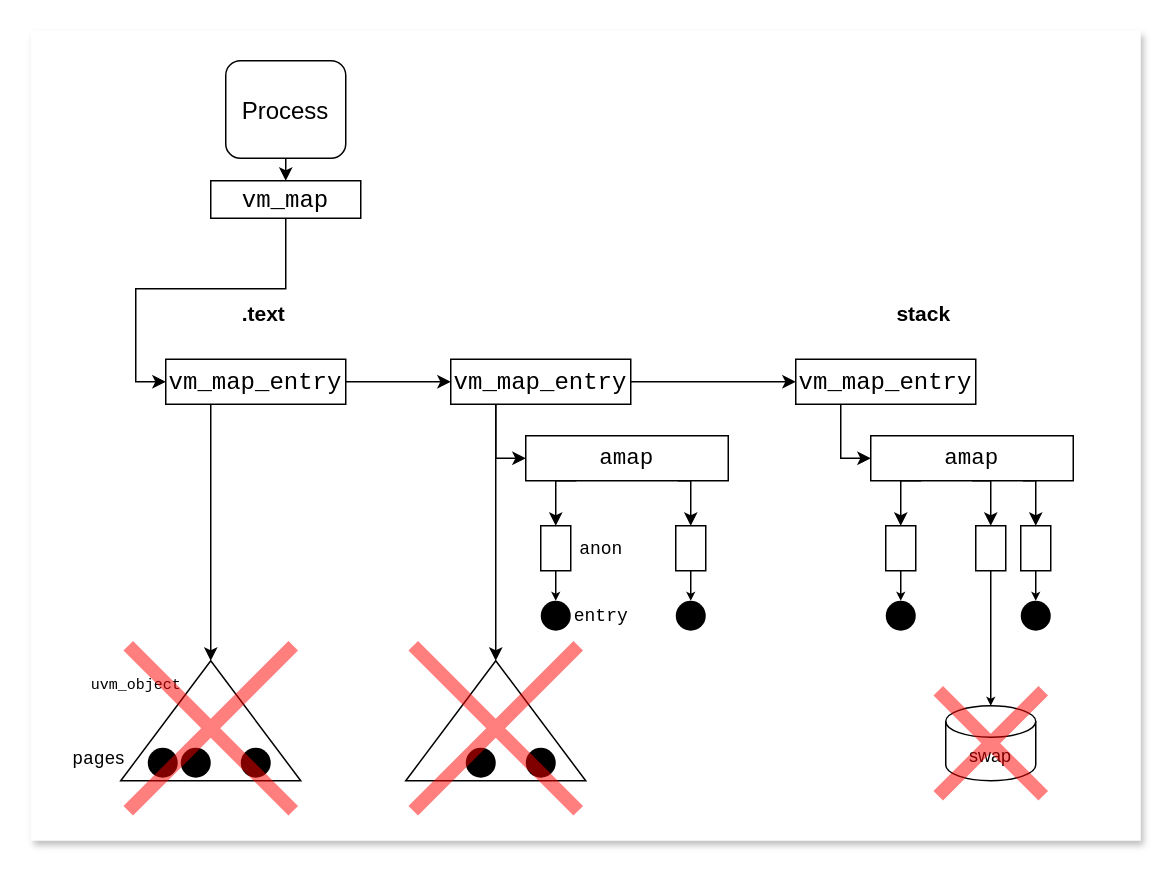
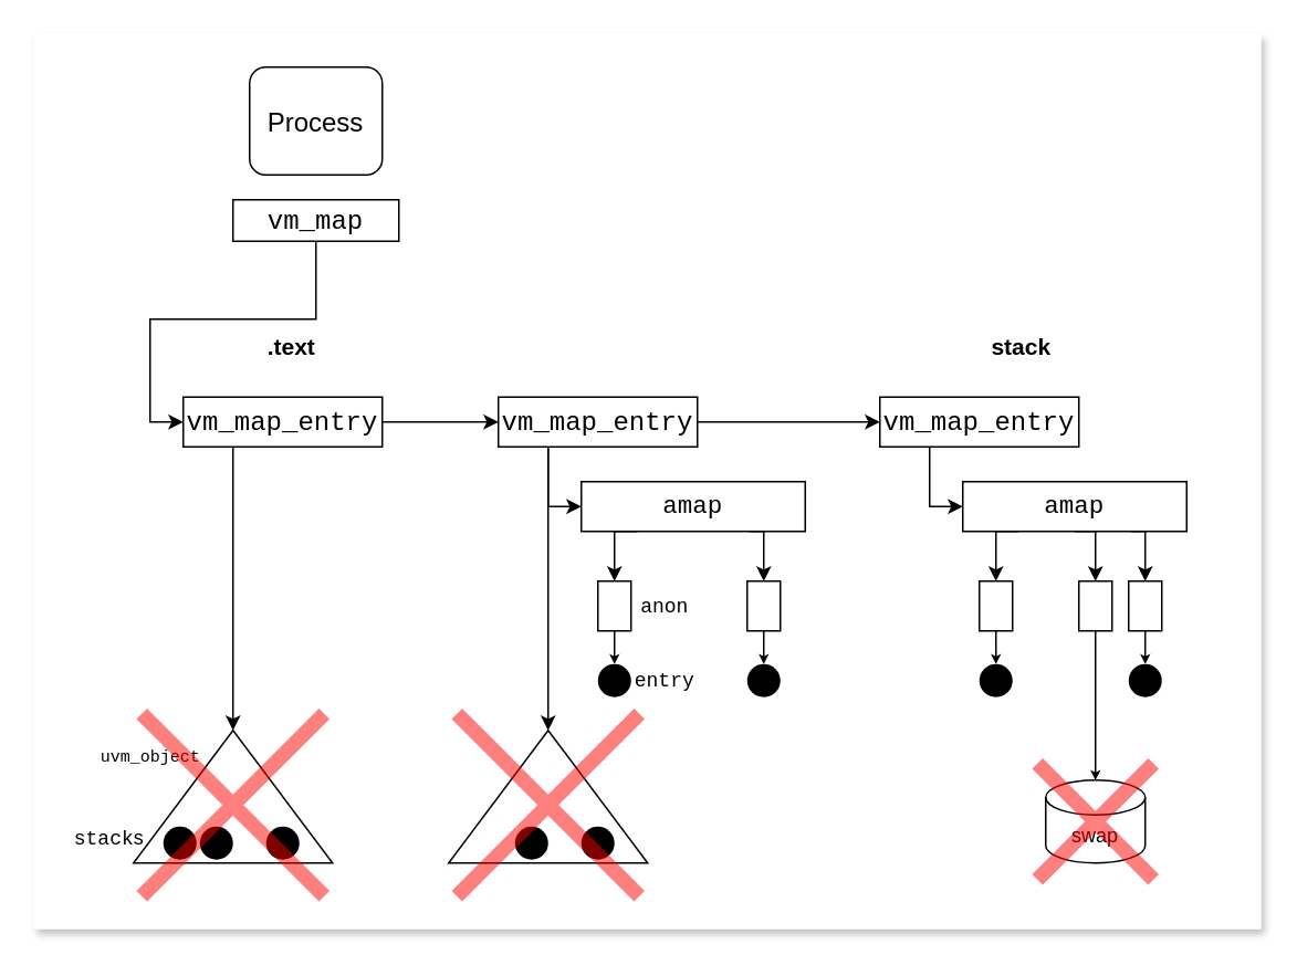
- <mxCell id="8" style="edgeStyle=orthogonalEdgeStyle;rounded=0;orthogonalLoop=1;jettySize=auto;html=1;exitX=0.5;exitY=1;exitDx=0;exitDy=0;entryX=0.5;entryY=0;entryDx=0;entryDy=0;" parent="1" source="9" target="4" edge="1"><mxGeometry relative="1" as="geometry" /></mxCell>
- <mxCell id="50" value="&lt;font face=&quot;Courier New&quot;&gt;page&lt;/font&gt;s" style="text;html=1;align=center;verticalAlign=middle;resizable=0;points=[];autosize=1;strokeColor=none;fillColor=none;" parent="1" vertex="1"><mxGeometry x="35" y="490" width="60" height="30" as="geometry" /></mxCell>
+ <mxCell id="50" value="&lt;font face=&quot;Courier New&quot;&gt;stack&lt;/font&gt;s" style="text;html=1;align=center;verticalAlign=middle;resizable=0;points=[];autosize=1;strokeColor=none;fillColor=none;" parent="1" vertex="1"><mxGeometry x="35" y="490" width="60" height="30" as="geometry" /></mxCell>
